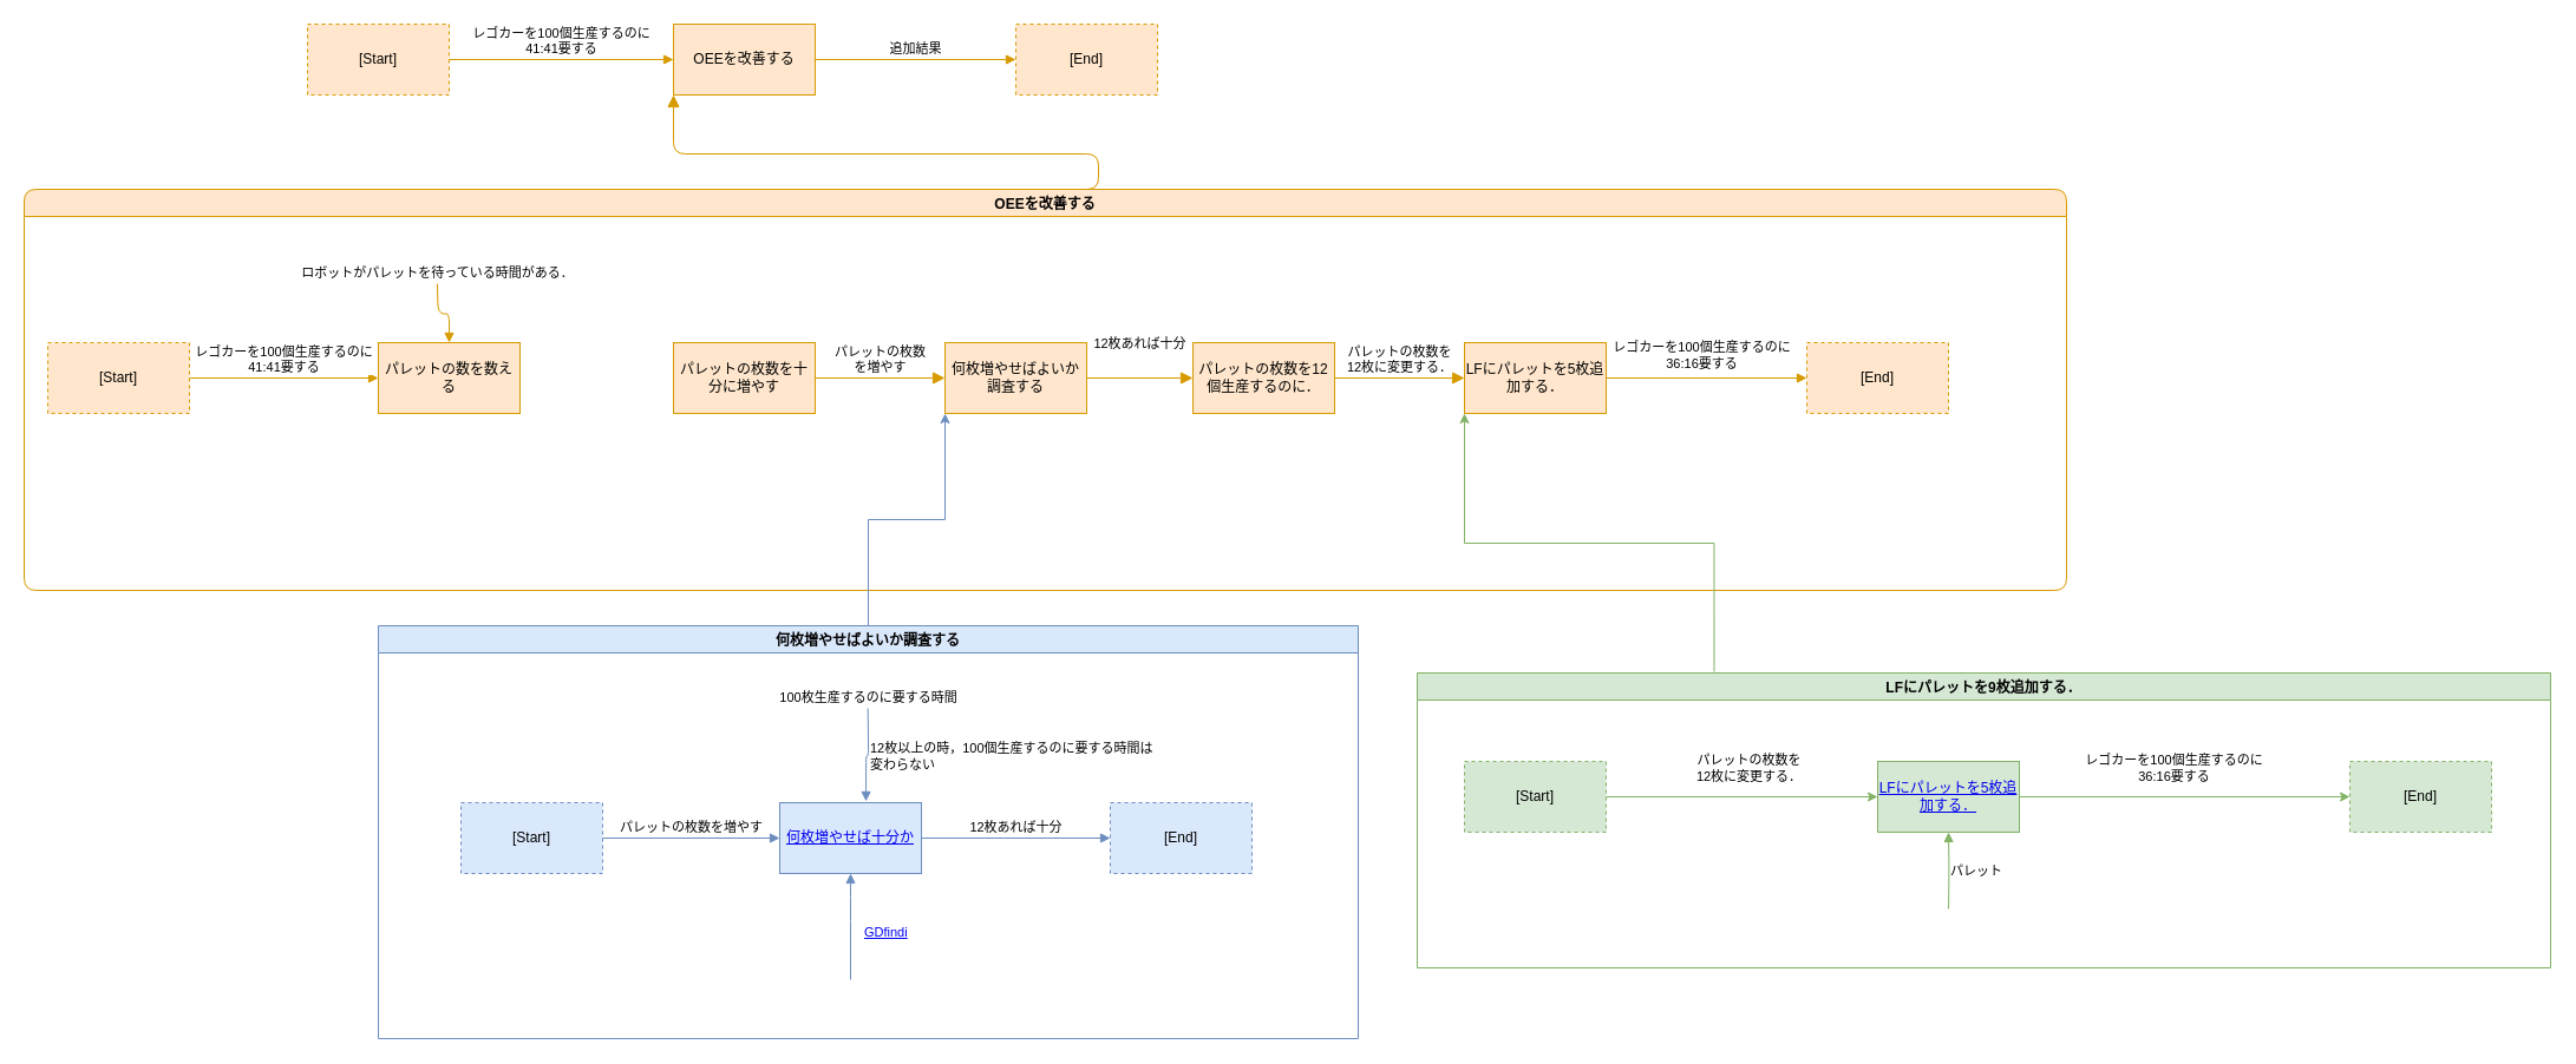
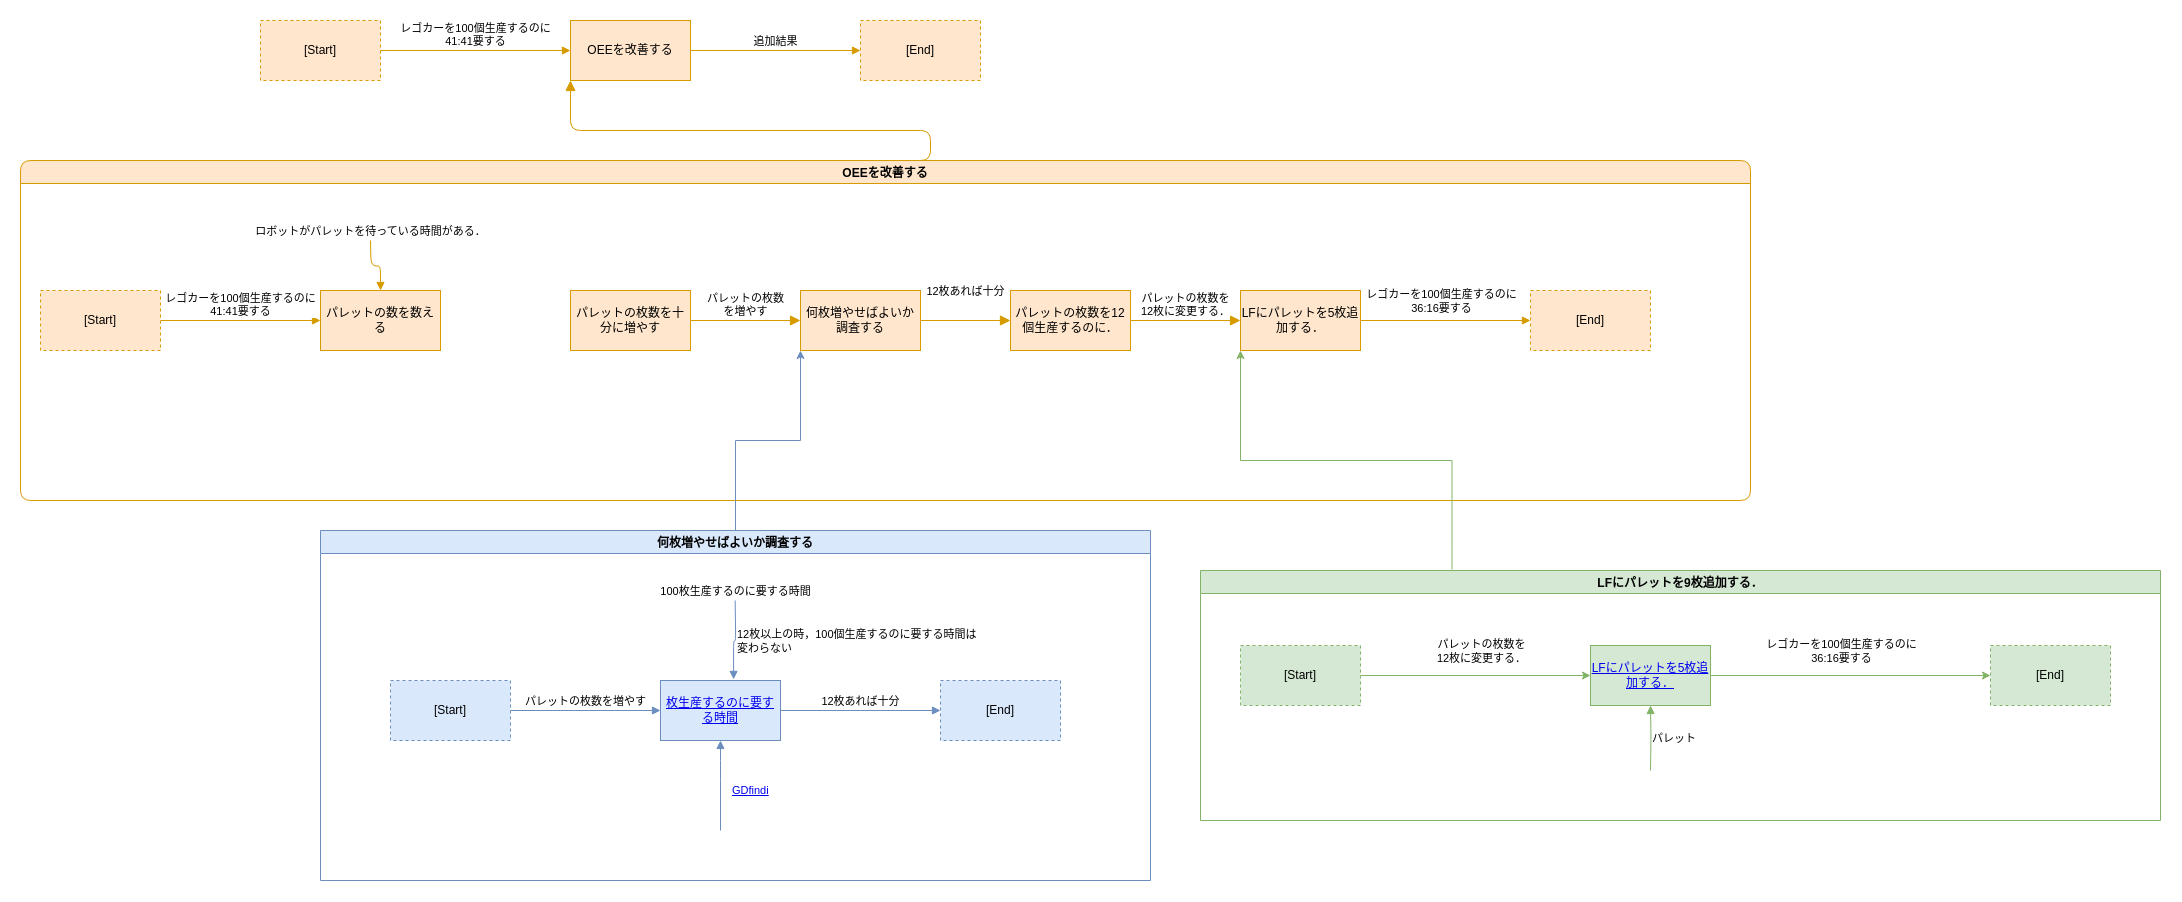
- <mxCell id="26" value="&lt;a href=&quot;https://youtu.be/6ENdjgq2C0Q&quot;&gt;何枚増やせば十分か&lt;/a&gt;" style="rounded=0;whiteSpace=wrap;html=1;pd3layer=info;pd3type=action;fillColor=#dae8fc;strokeColor=#6c8ebf;" parent="24" vertex="1"><mxGeometry x="340" y="150" width="120" height="60" as="geometry" /></mxCell>
+ <mxCell id="26" value="&lt;a href=&quot;https://youtu.be/6ENdjgq2C0Q&quot;&gt;枚生産するのに要する時間&lt;/a&gt;" style="rounded=0;whiteSpace=wrap;html=1;pd3layer=info;pd3type=action;fillColor=#dae8fc;strokeColor=#6c8ebf;" parent="24" vertex="1"><mxGeometry x="340" y="150" width="120" height="60" as="geometry" /></mxCell>
